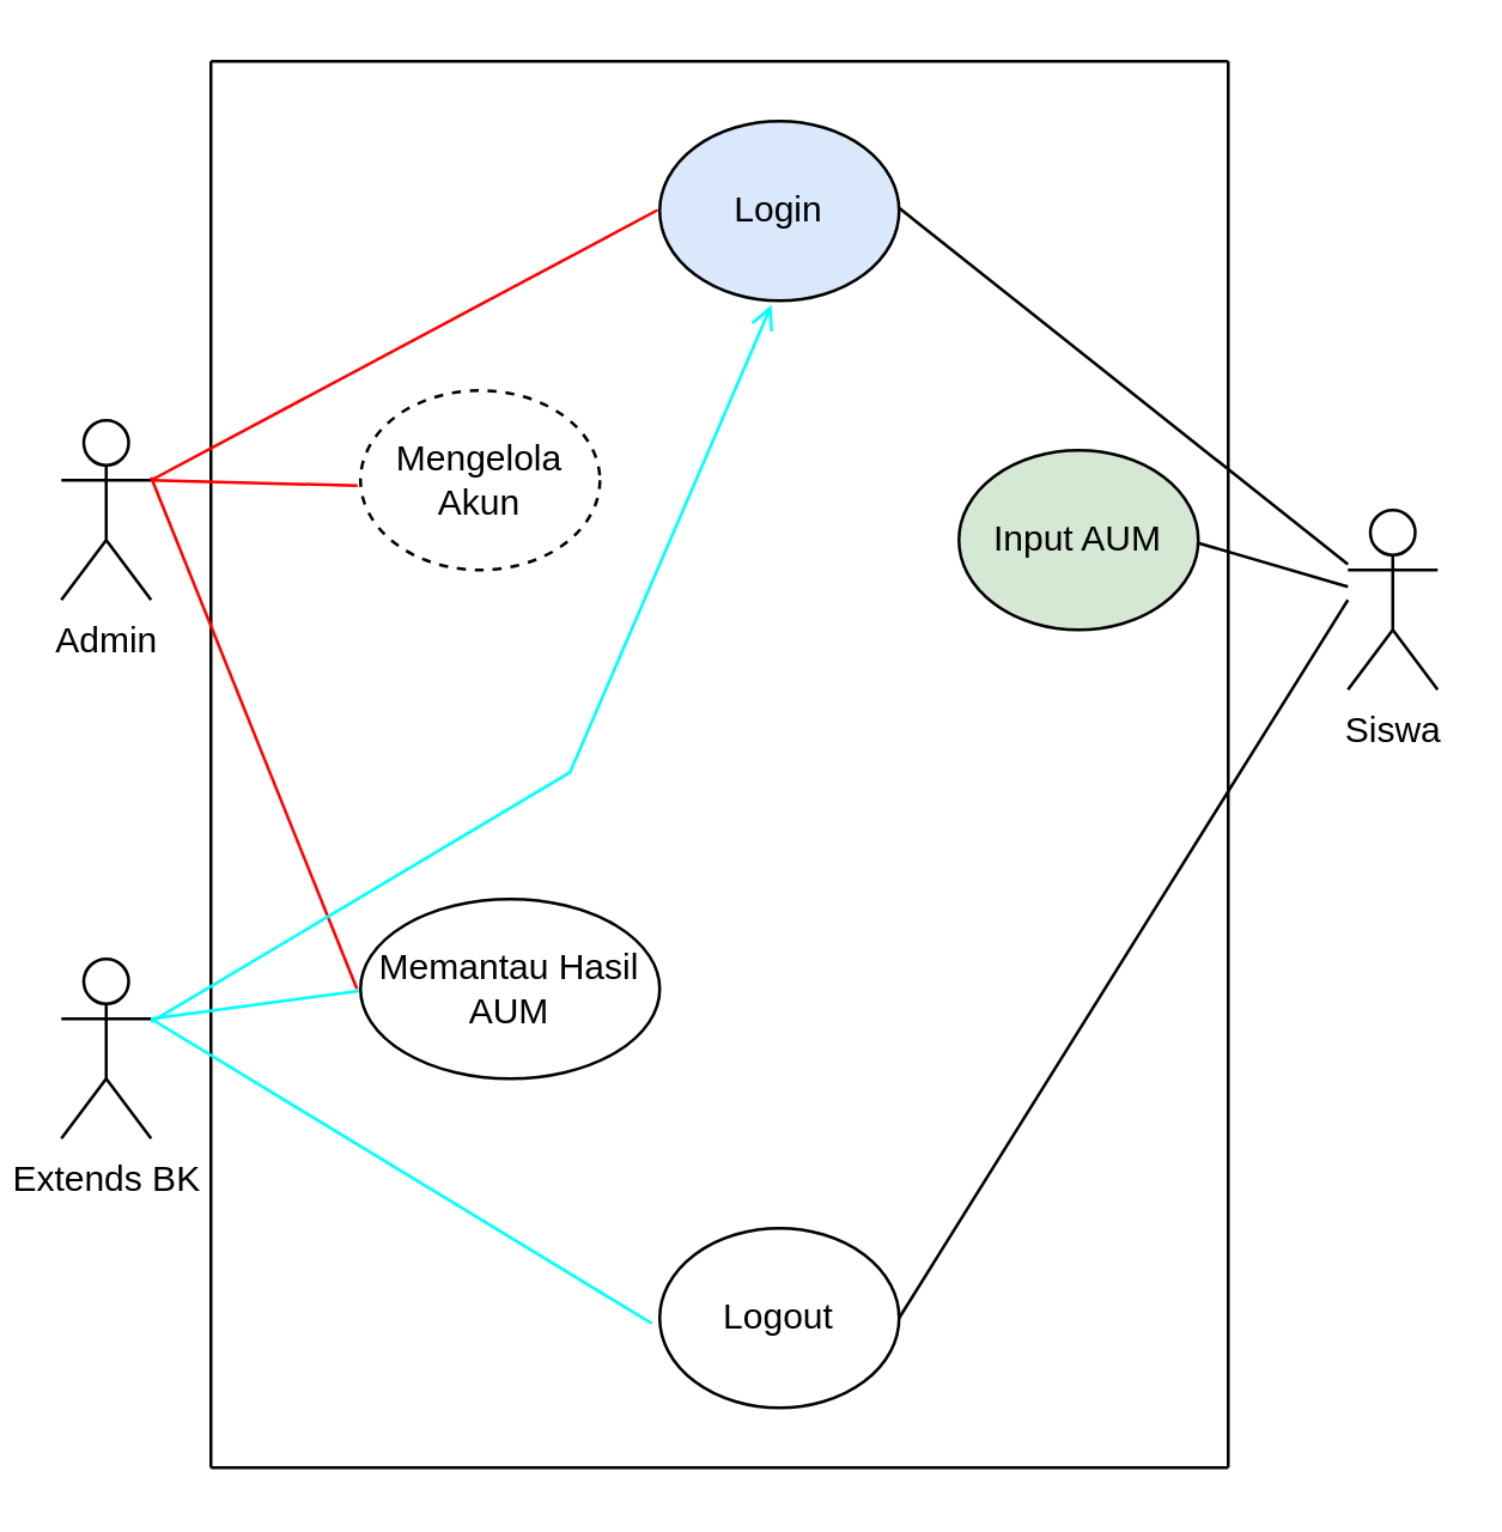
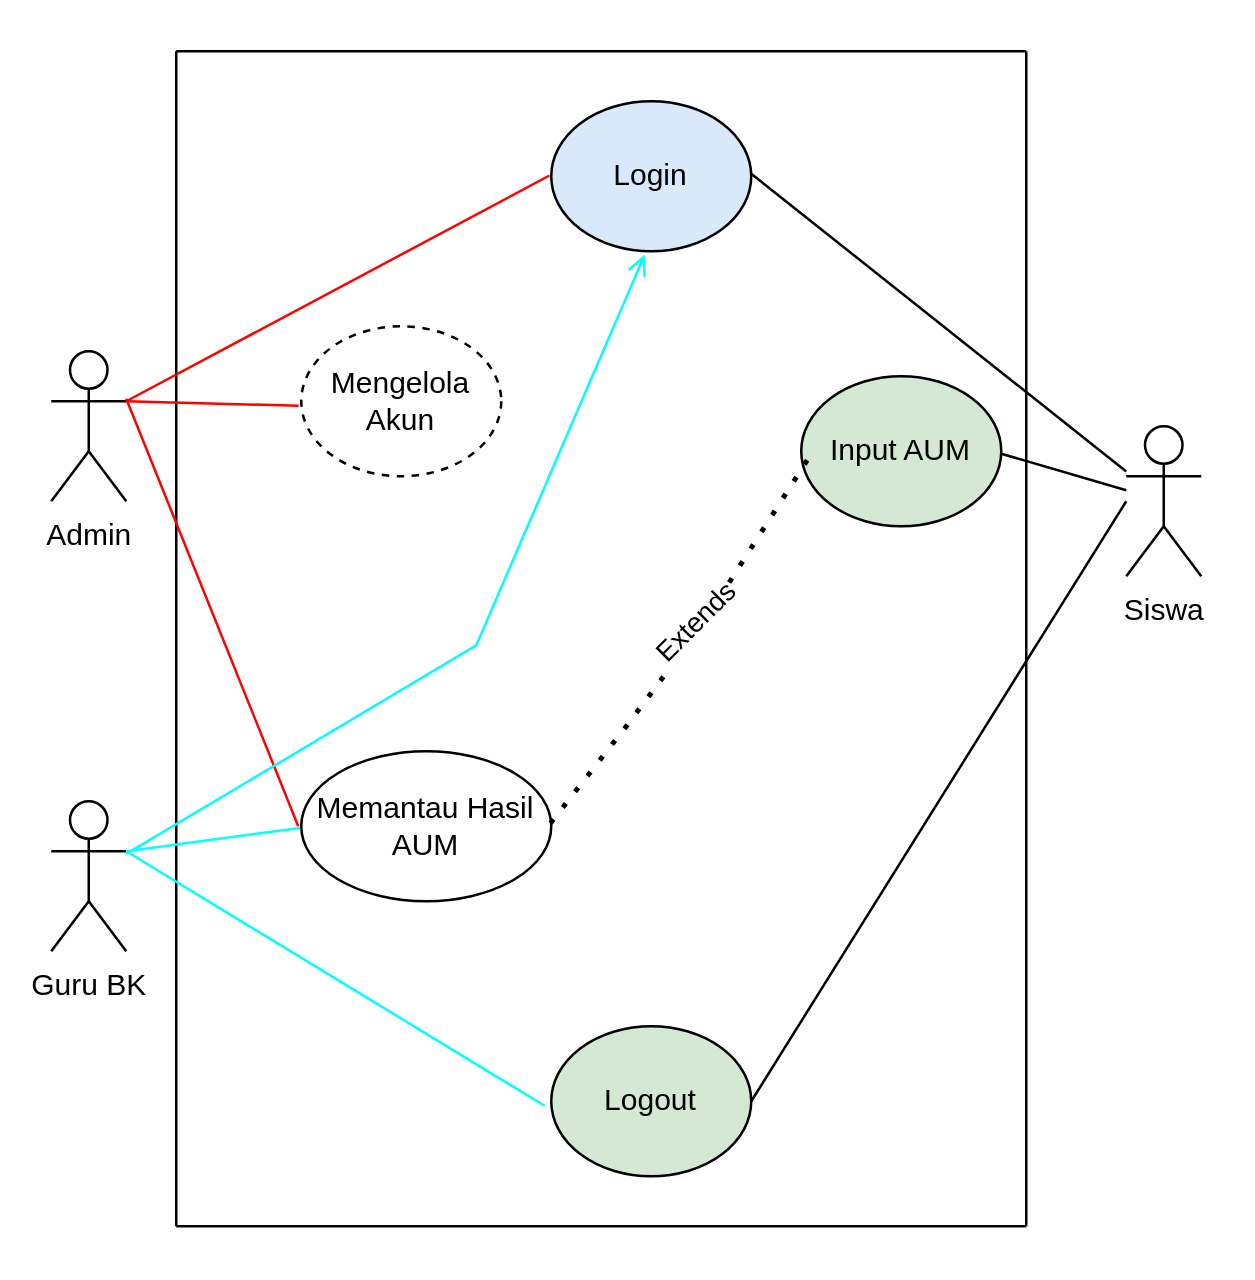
+ <mxCell id="10" value="" style="endArrow=none;dashed=1;html=1;dashPattern=1 3;strokeWidth=2;rounded=0;entryX=0.046;entryY=0.526;entryDx=0;entryDy=0;entryPerimeter=0;exitX=0.997;exitY=0.48;exitDx=0;exitDy=0;exitPerimeter=0;" parent="1" source="6" target="7" edge="1"><mxGeometry width="50" height="50" relative="1" as="geometry"><mxPoint x="250" y="290" as="sourcePoint" /><mxPoint x="300" y="240" as="targetPoint" /><Array as="points"><mxPoint x="250" y="290" /><mxPoint x="280" y="250" /></Array></mxGeometry></mxCell>
+ <mxCell id="11" value="Extends" style="edgeLabel;html=1;align=center;verticalAlign=middle;resizable=0;points=[];rotation=-45;" parent="10" vertex="1" connectable="0"><mxGeometry x="0.09" y="3" relative="1" as="geometry"><mxPoint as="offset" /></mxGeometry></mxCell>
- <mxCell id="3" value="Extends BK" style="shape=umlActor;verticalLabelPosition=bottom;verticalAlign=top;html=1;outlineConnect=0;" parent="1" vertex="1"><mxGeometry x="20" y="320" width="30" height="60" as="geometry" /></mxCell>
+ <mxCell id="3" value="Guru BK" style="shape=umlActor;verticalLabelPosition=bottom;verticalAlign=top;html=1;outlineConnect=0;" parent="1" vertex="1"><mxGeometry x="20" y="320" width="30" height="60" as="geometry" /></mxCell>
- <mxCell id="9" value="Logout" style="ellipse;whiteSpace=wrap;html=1;" parent="1" vertex="1"><mxGeometry x="220" y="410" width="80" height="60" as="geometry" /></mxCell>
+ <mxCell id="9" value="Logout" style="ellipse;whiteSpace=wrap;html=1;fillColor=#d5e8d4;" parent="1" vertex="1"><mxGeometry x="220" y="410" width="80" height="60" as="geometry" /></mxCell>
